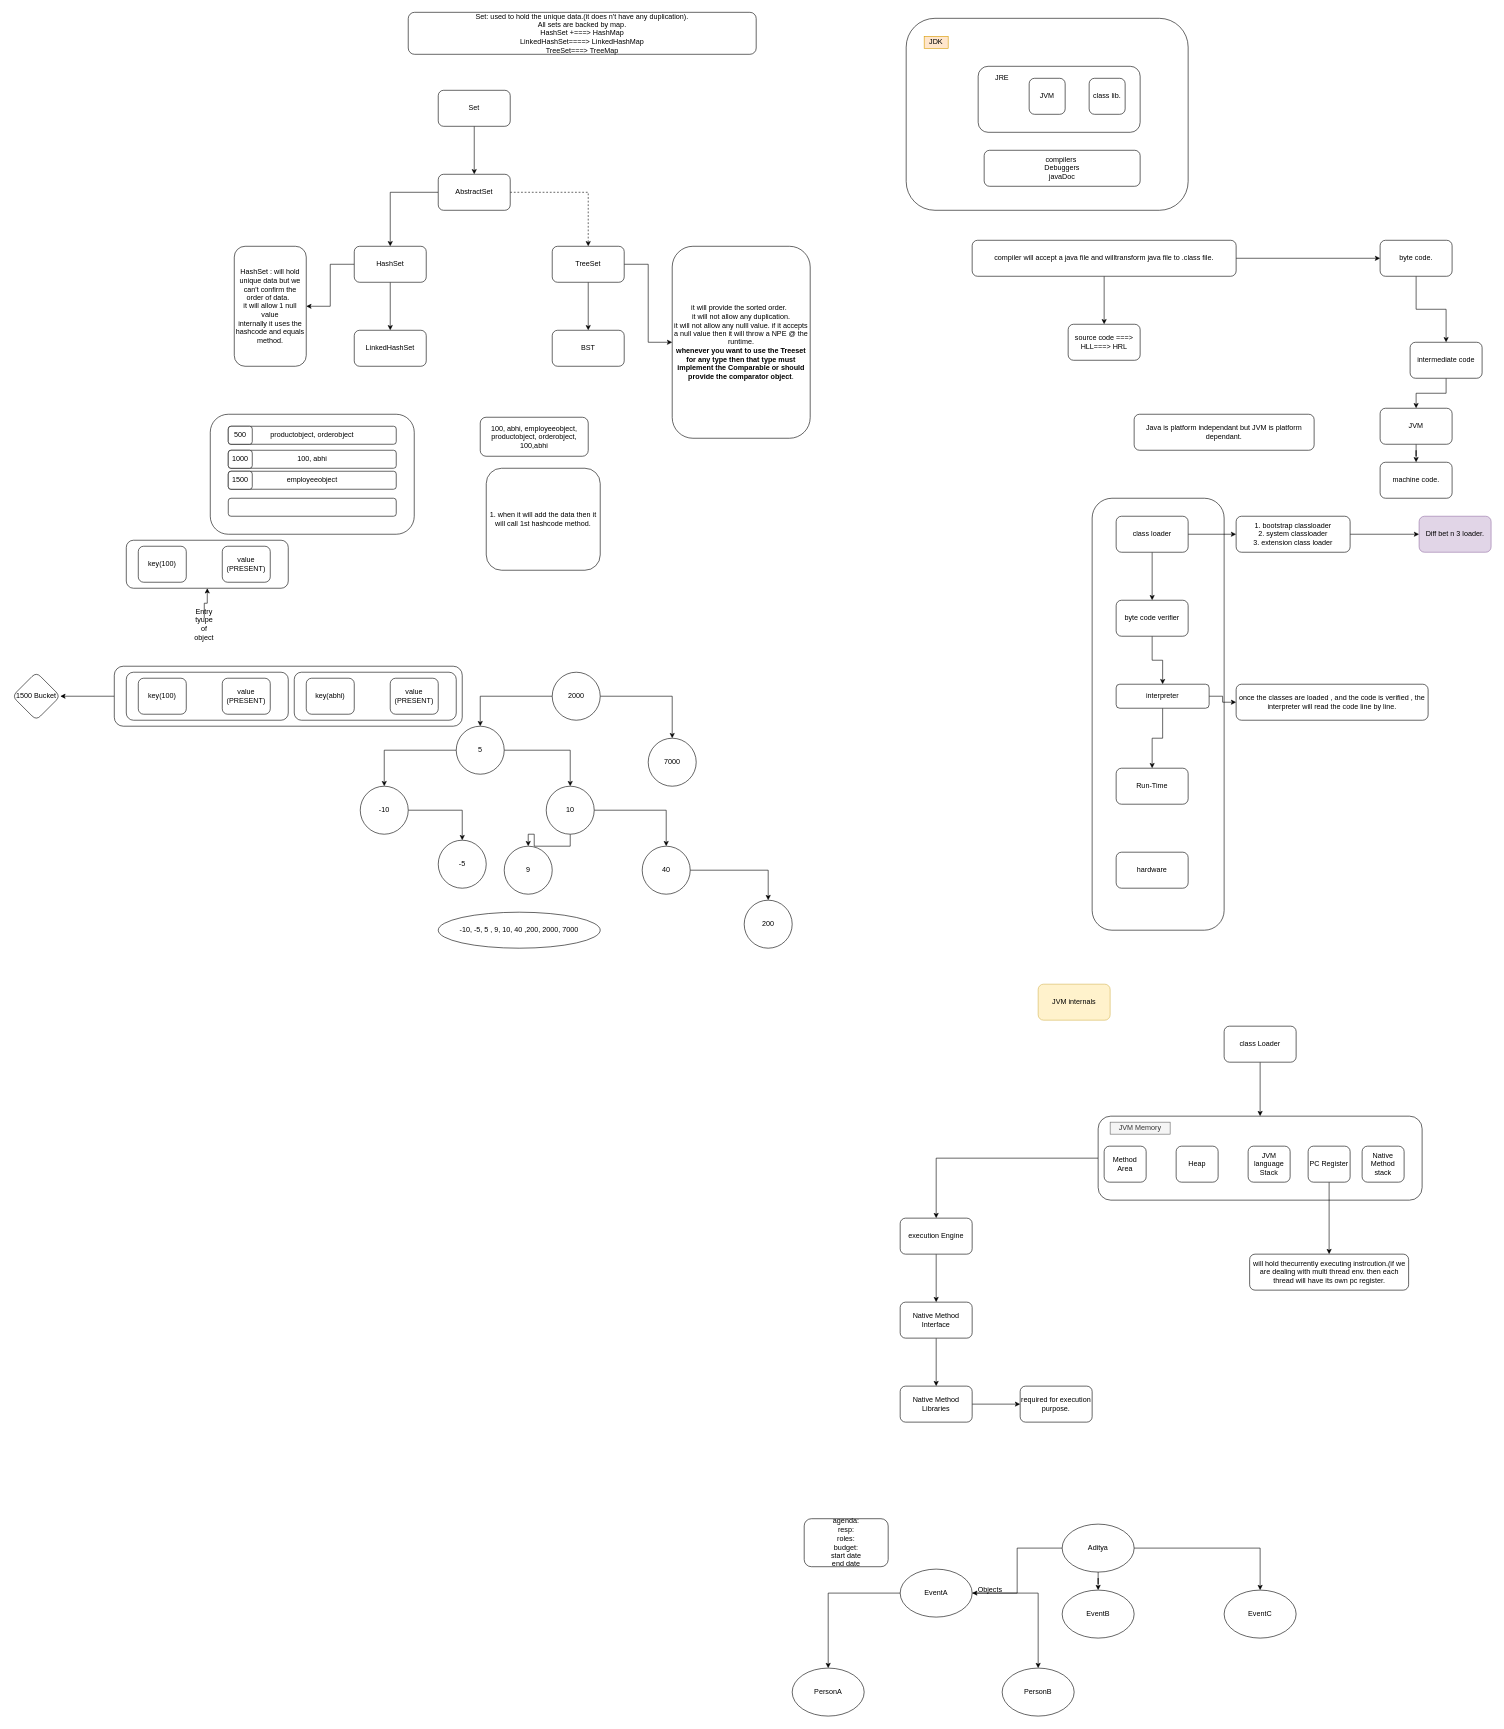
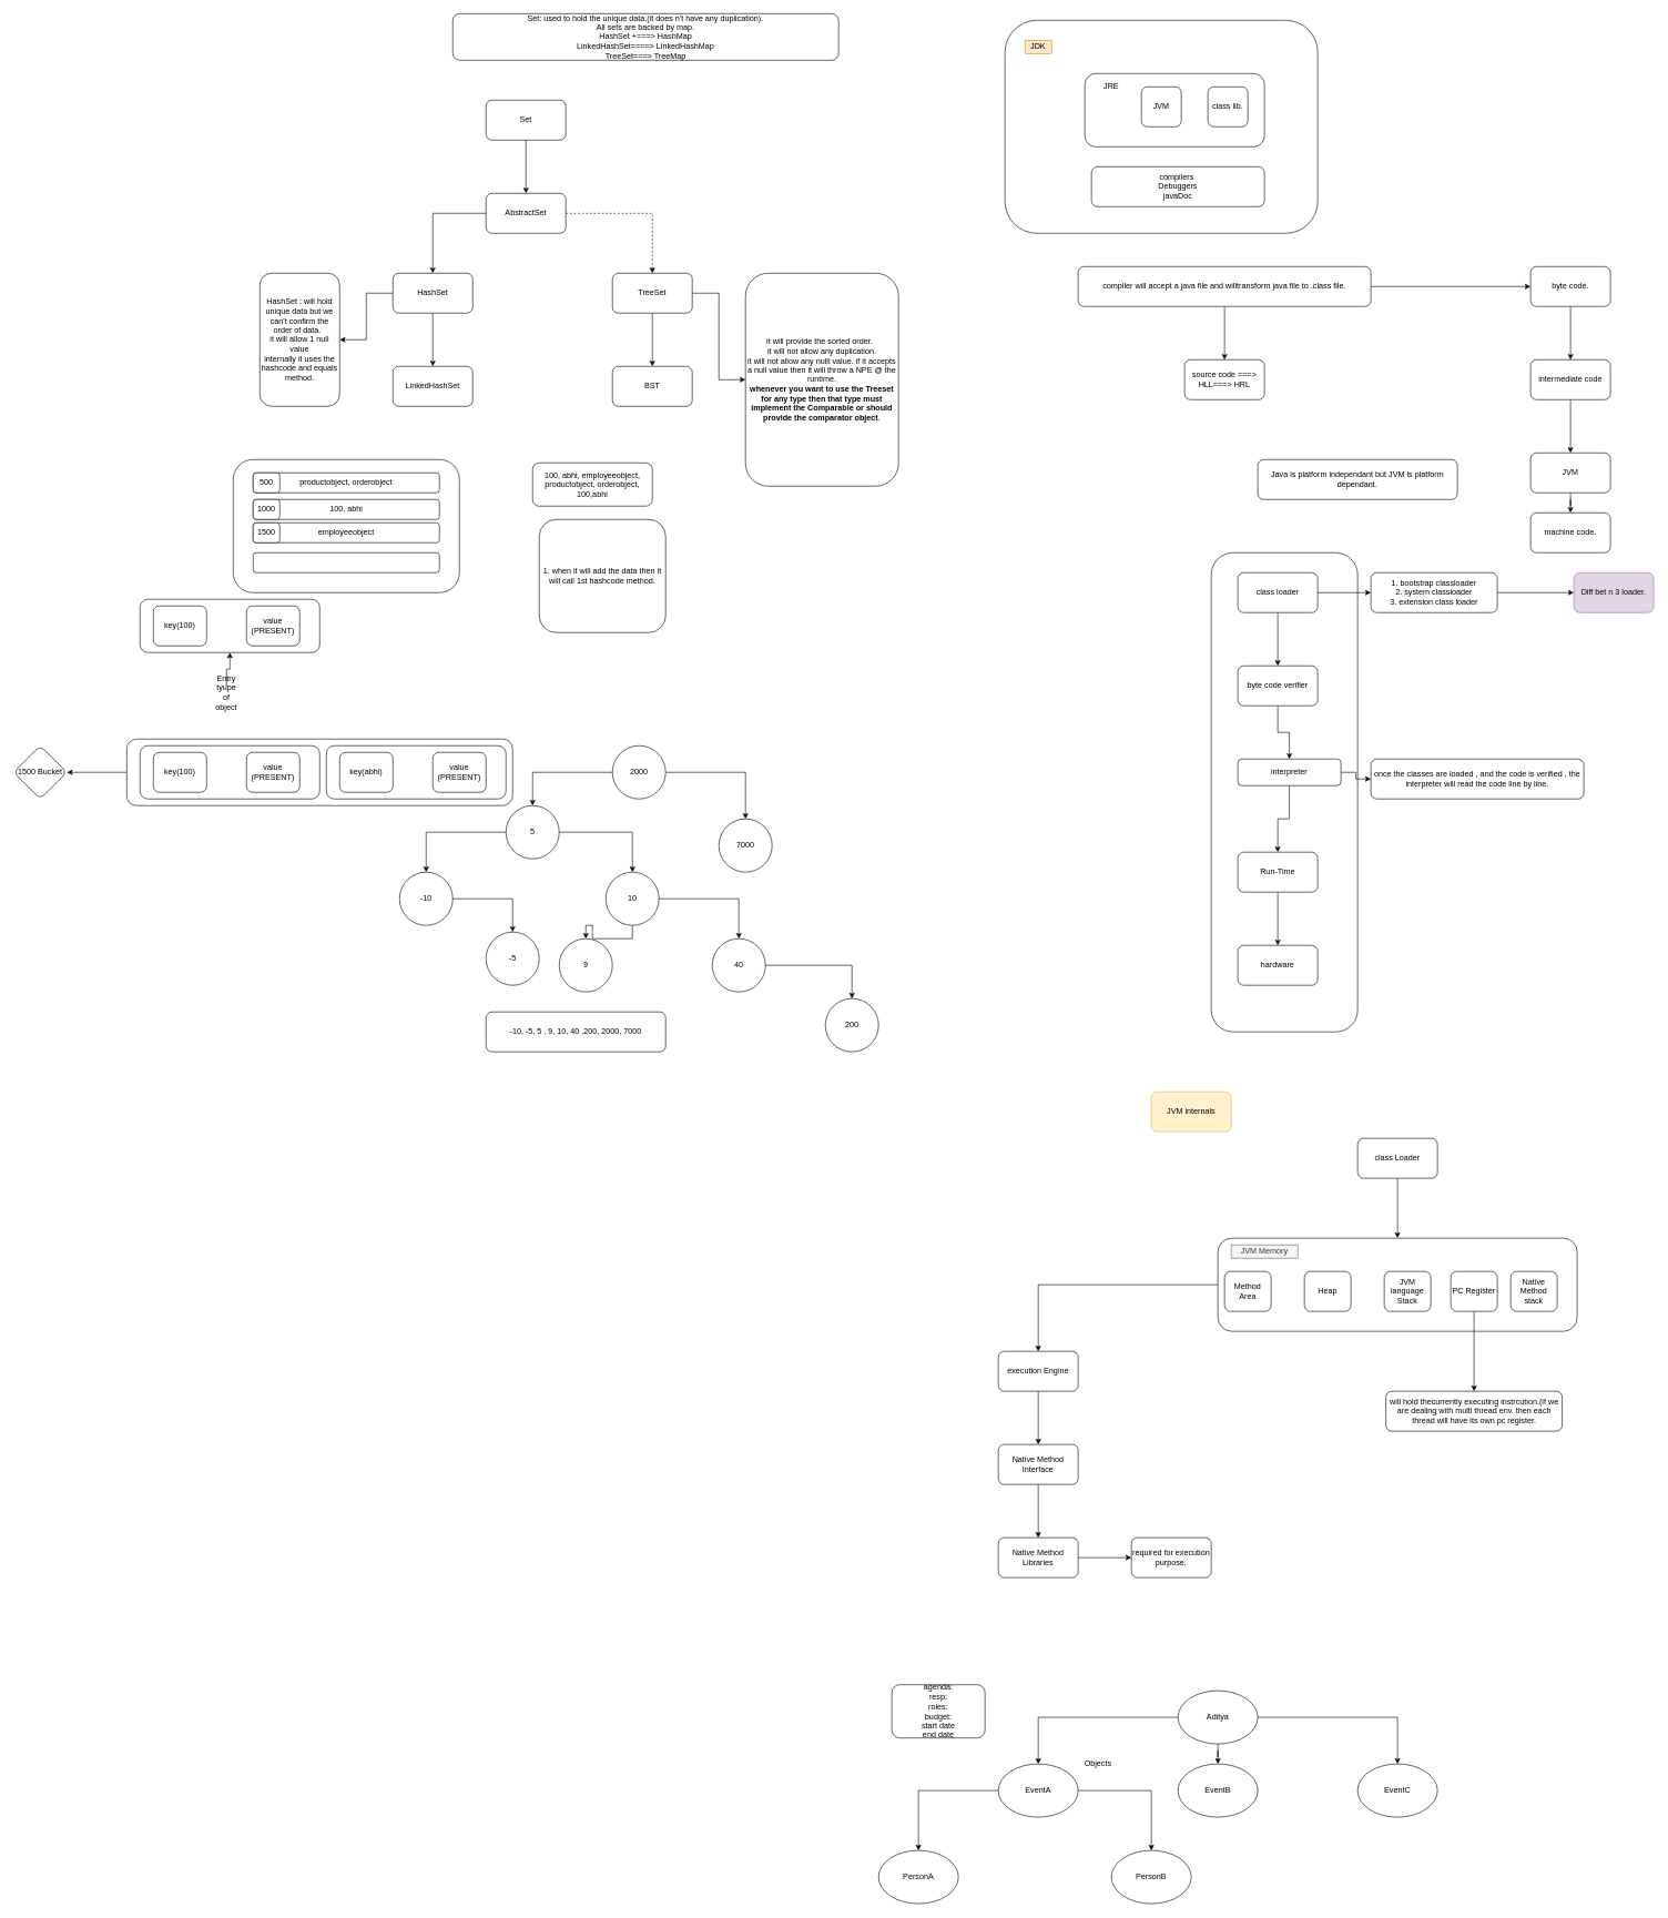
- <mxCell id="16" value="intermediate code" style="whiteSpace=wrap;html=1;rounded=1;" parent="1" vertex="1"><mxGeometry x="2350" y="570" width="120" height="60" as="geometry" /></mxCell>
+ <mxCell id="16" value="intermediate code" style="whiteSpace=wrap;html=1;rounded=1;" parent="1" vertex="1"><mxGeometry x="2300" y="540" width="120" height="60" as="geometry" /></mxCell>
+ <mxCell id="30" value="" style="edgeStyle=orthogonalEdgeStyle;rounded=0;orthogonalLoop=1;jettySize=auto;html=1;" parent="1" source="31" target="32" edge="1"><mxGeometry relative="1" as="geometry" /></mxCell>
- <mxCell id="113" value="-10, -5, 5 , 9, 10, 40 ,200, 2000, 7000" style="ellipse;whiteSpace=wrap;html=1;" parent="1" vertex="1"><mxGeometry x="730" y="1520" width="270" height="60" as="geometry" /></mxCell>
+ <mxCell id="113" value="-10, -5, 5 , 9, 10, 40 ,200, 2000, 7000" style="rounded=1;whiteSpace=wrap;html=1;" parent="1" vertex="1"><mxGeometry x="730" y="1520" width="270" height="60" as="geometry" /></mxCell>
- <mxCell id="63" value="EventA" style="ellipse;whiteSpace=wrap;html=1;" parent="1" vertex="1"><mxGeometry x="1500" y="2615" width="120" height="80" as="geometry" /></mxCell>
+ <mxCell id="63" value="EventA" style="ellipse;whiteSpace=wrap;html=1;" parent="1" vertex="1"><mxGeometry x="1500" y="2650" width="120" height="80" as="geometry" /></mxCell>
